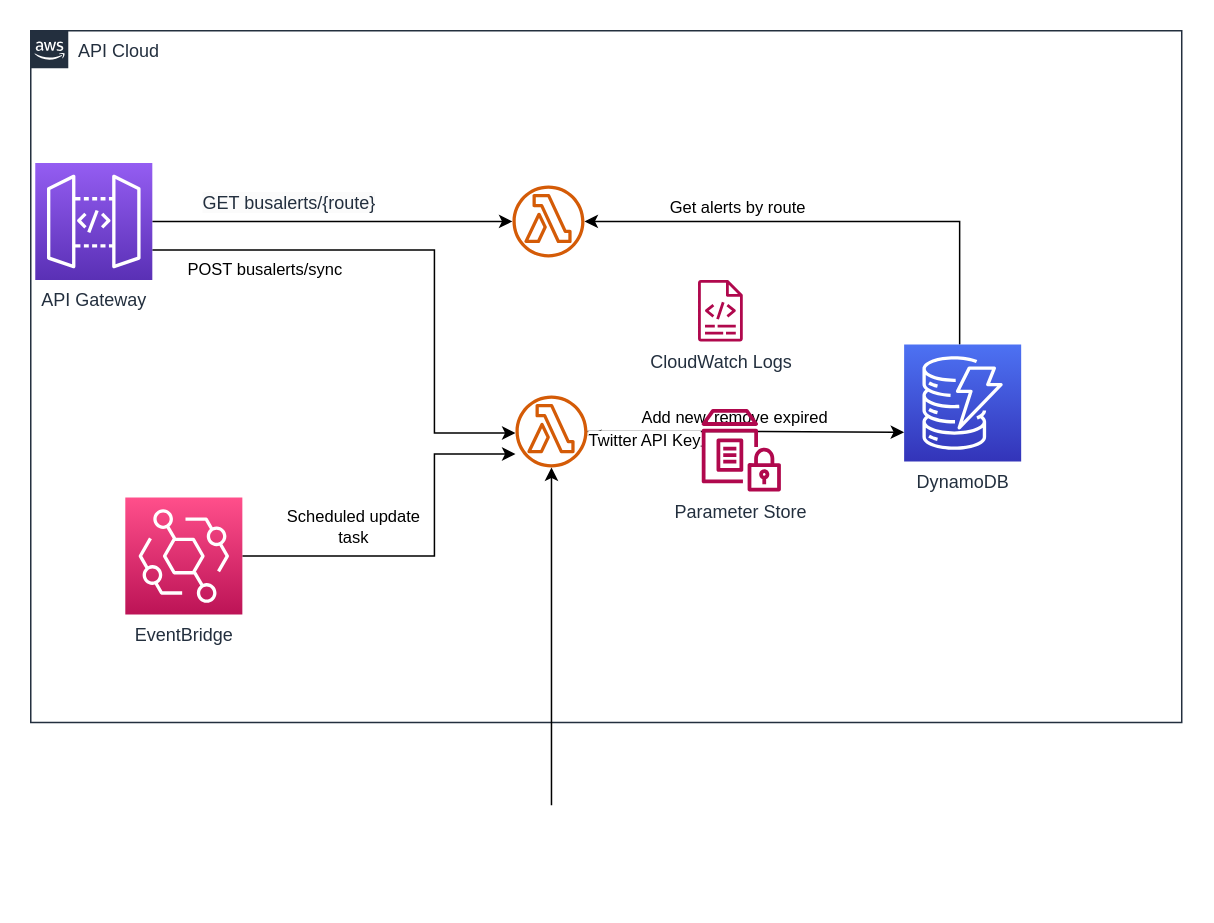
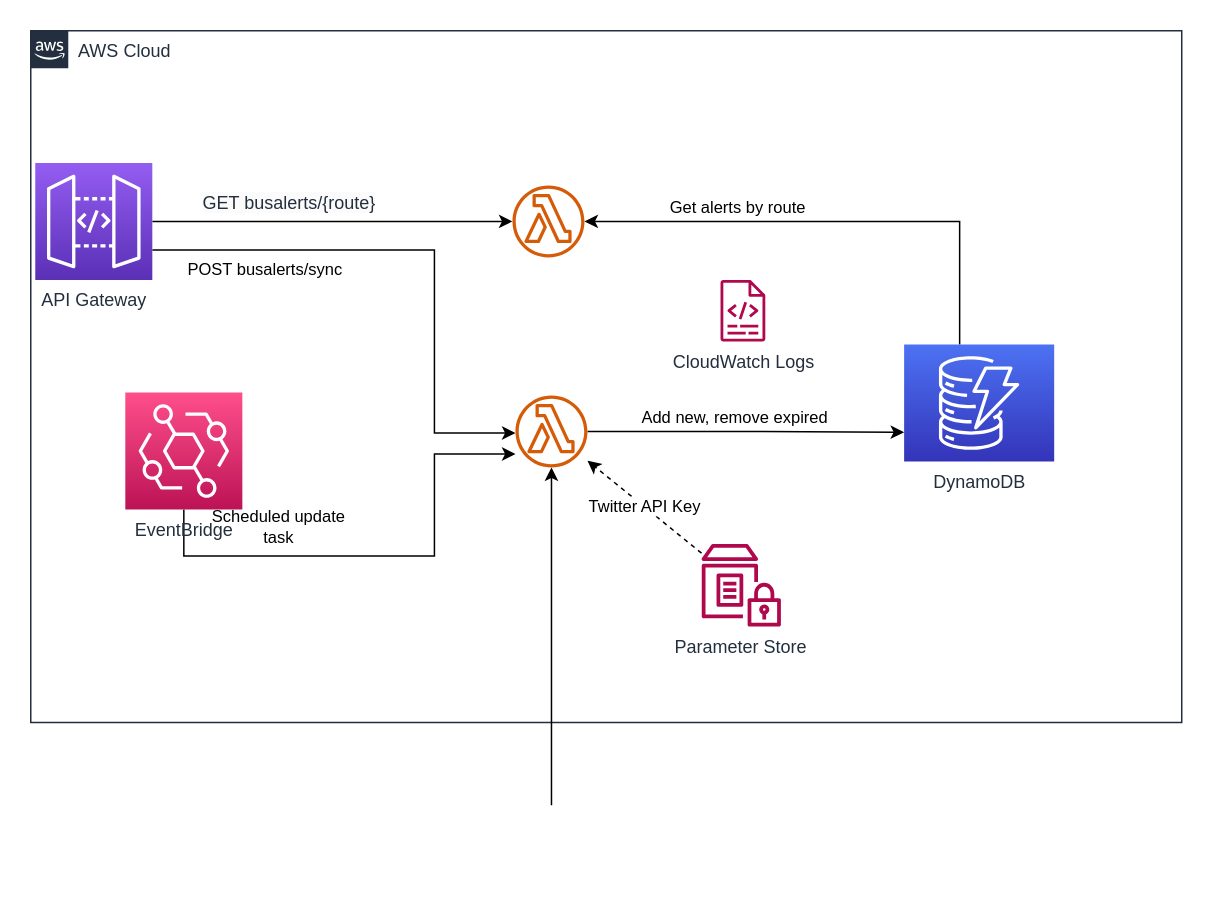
- <mxCell id="2" value="API Cloud" style="points=[[0,0],[0.25,0],[0.5,0],[0.75,0],[1,0],[1,0.25],[1,0.5],[1,0.75],[1,1],[0.75,1],[0.5,1],[0.25,1],[0,1],[0,0.75],[0,0.5],[0,0.25]];outlineConnect=0;gradientColor=none;html=1;whiteSpace=wrap;fontSize=12;fontStyle=0;shape=mxgraph.aws4.group;grIcon=mxgraph.aws4.group_aws_cloud_alt;strokeColor=#232F3E;fillColor=none;verticalAlign=top;align=left;spacingLeft=30;fontColor=#232F3E;dashed=0;labelBackgroundColor=#ffffff;container=1;pointerEvents=0;collapsible=0;recursiveResize=0;" parent="1" vertex="1"><mxGeometry x="20" y="20" width="767" height="461" as="geometry" /></mxCell>
+ <mxCell id="2" value="AWS Cloud" style="points=[[0,0],[0.25,0],[0.5,0],[0.75,0],[1,0],[1,0.25],[1,0.5],[1,0.75],[1,1],[0.75,1],[0.5,1],[0.25,1],[0,1],[0,0.75],[0,0.5],[0,0.25]];outlineConnect=0;gradientColor=none;html=1;whiteSpace=wrap;fontSize=12;fontStyle=0;shape=mxgraph.aws4.group;grIcon=mxgraph.aws4.group_aws_cloud_alt;strokeColor=#232F3E;fillColor=none;verticalAlign=top;align=left;spacingLeft=30;fontColor=#232F3E;dashed=0;labelBackgroundColor=#ffffff;container=1;pointerEvents=0;collapsible=0;recursiveResize=0;" parent="1" vertex="1"><mxGeometry x="20" y="20" width="767" height="461" as="geometry" /></mxCell>
- <mxCell id="13" value="CloudWatch Logs" style="sketch=0;outlineConnect=0;fontColor=#232F3E;gradientColor=none;fillColor=#B0084D;strokeColor=none;dashed=0;verticalLabelPosition=bottom;verticalAlign=top;align=center;html=1;fontSize=12;fontStyle=0;aspect=fixed;pointerEvents=1;shape=mxgraph.aws4.logs;" vertex="1" parent="2"><mxGeometry x="432" y="166" width="55.14" height="41" as="geometry" /></mxCell>
+ <mxCell id="13" value="CloudWatch Logs" style="sketch=0;outlineConnect=0;fontColor=#232F3E;gradientColor=none;fillColor=#B0084D;strokeColor=none;dashed=0;verticalLabelPosition=bottom;verticalAlign=top;align=center;html=1;fontSize=12;fontStyle=0;aspect=fixed;pointerEvents=1;shape=mxgraph.aws4.logs;" vertex="1" parent="2"><mxGeometry x="447" y="166" width="55.14" height="41" as="geometry" /></mxCell>
- <mxCell id="10" value="DynamoDB" style="sketch=0;points=[[0,0,0],[0.25,0,0],[0.5,0,0],[0.75,0,0],[1,0,0],[0,1,0],[0.25,1,0],[0.5,1,0],[0.75,1,0],[1,1,0],[0,0.25,0],[0,0.5,0],[0,0.75,0],[1,0.25,0],[1,0.5,0],[1,0.75,0]];outlineConnect=0;fontColor=#232F3E;gradientColor=#4D72F3;gradientDirection=north;fillColor=#3334B9;strokeColor=#ffffff;dashed=0;verticalLabelPosition=bottom;verticalAlign=top;align=center;html=1;fontSize=12;fontStyle=0;aspect=fixed;shape=mxgraph.aws4.resourceIcon;resIcon=mxgraph.aws4.dynamodb;" vertex="1" parent="2"><mxGeometry x="582" y="209" width="78" height="78" as="geometry" /></mxCell>
+ <mxCell id="10" value="DynamoDB" style="sketch=0;points=[[0,0,0],[0.25,0,0],[0.5,0,0],[0.75,0,0],[1,0,0],[0,1,0],[0.25,1,0],[0.5,1,0],[0.75,1,0],[1,1,0],[0,0.25,0],[0,0.5,0],[0,0.75,0],[1,0.25,0],[1,0.5,0],[1,0.75,0]];outlineConnect=0;fontColor=#232F3E;gradientColor=#4D72F3;gradientDirection=north;fillColor=#3334B9;strokeColor=#ffffff;dashed=0;verticalLabelPosition=bottom;verticalAlign=top;align=center;html=1;fontSize=12;fontStyle=0;aspect=fixed;shape=mxgraph.aws4.resourceIcon;resIcon=mxgraph.aws4.dynamodb;" vertex="1" parent="2"><mxGeometry x="582" y="209" width="100" height="78" as="geometry" /></mxCell>
- <mxCell id="15" value="Parameter Store" style="sketch=0;outlineConnect=0;fontColor=#232F3E;gradientColor=none;fillColor=#B0084D;strokeColor=none;dashed=0;verticalLabelPosition=bottom;verticalAlign=top;align=center;html=1;fontSize=12;fontStyle=0;aspect=fixed;pointerEvents=1;shape=mxgraph.aws4.parameter_store;" vertex="1" parent="2"><mxGeometry x="447" y="252" width="52.88" height="55" as="geometry" /></mxCell>
+ <mxCell id="15" value="Parameter Store" style="sketch=0;outlineConnect=0;fontColor=#232F3E;gradientColor=none;fillColor=#B0084D;strokeColor=none;dashed=0;verticalLabelPosition=bottom;verticalAlign=top;align=center;html=1;fontSize=12;fontStyle=0;aspect=fixed;pointerEvents=1;shape=mxgraph.aws4.parameter_store;" vertex="1" parent="2"><mxGeometry x="447" y="342" width="52.88" height="55" as="geometry" /></mxCell>
- <mxCell id="12" value="EventBridge" style="sketch=0;points=[[0,0,0],[0.25,0,0],[0.5,0,0],[0.75,0,0],[1,0,0],[0,1,0],[0.25,1,0],[0.5,1,0],[0.75,1,0],[1,1,0],[0,0.25,0],[0,0.5,0],[0,0.75,0],[1,0.25,0],[1,0.5,0],[1,0.75,0]];outlineConnect=0;fontColor=#232F3E;gradientColor=#FF4F8B;gradientDirection=north;fillColor=#BC1356;strokeColor=#ffffff;dashed=0;verticalLabelPosition=bottom;verticalAlign=top;align=center;html=1;fontSize=12;fontStyle=0;aspect=fixed;shape=mxgraph.aws4.resourceIcon;resIcon=mxgraph.aws4.eventbridge;" vertex="1" parent="2"><mxGeometry x="63" y="311" width="78" height="78" as="geometry" /></mxCell>
+ <mxCell id="12" value="EventBridge" style="sketch=0;points=[[0,0,0],[0.25,0,0],[0.5,0,0],[0.75,0,0],[1,0,0],[0,1,0],[0.25,1,0],[0.5,1,0],[0.75,1,0],[1,1,0],[0,0.25,0],[0,0.5,0],[0,0.75,0],[1,0.25,0],[1,0.5,0],[1,0.75,0]];outlineConnect=0;fontColor=#232F3E;gradientColor=#FF4F8B;gradientDirection=north;fillColor=#BC1356;strokeColor=#ffffff;dashed=0;verticalLabelPosition=bottom;verticalAlign=top;align=center;html=1;fontSize=12;fontStyle=0;aspect=fixed;shape=mxgraph.aws4.resourceIcon;resIcon=mxgraph.aws4.eventbridge;" vertex="1" parent="2"><mxGeometry x="63" y="241" width="78" height="78" as="geometry" /></mxCell>
